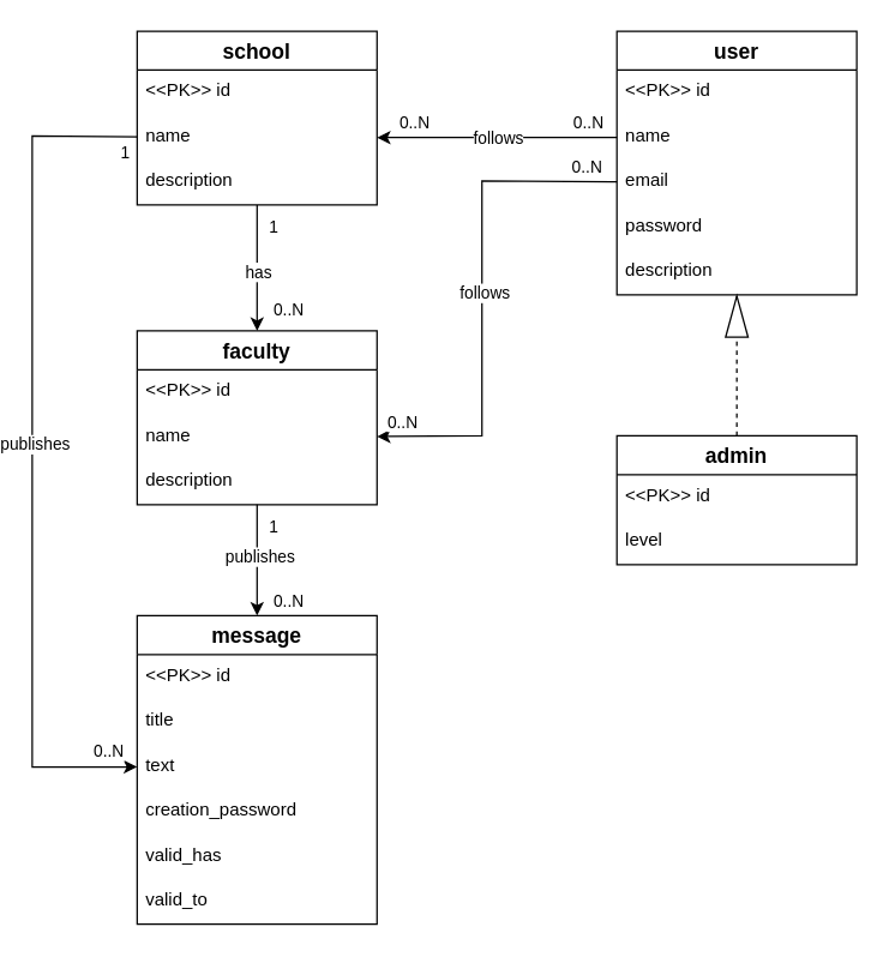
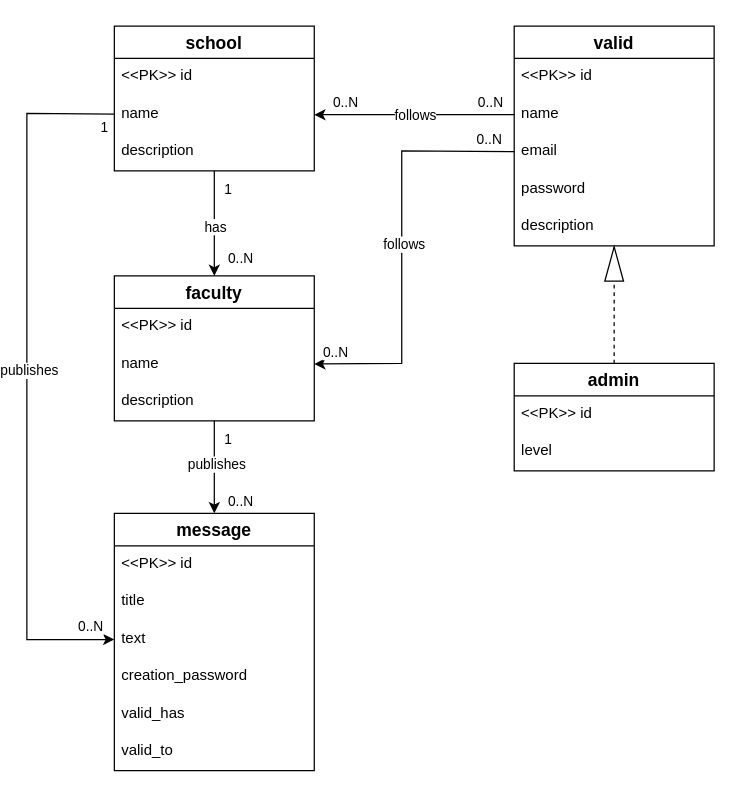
- <mxCell id="17" value="user" style="swimlane;fontStyle=1;childLayout=stackLayout;horizontal=1;startSize=26;horizontalStack=0;resizeParent=1;resizeParentMax=0;resizeLast=0;collapsible=1;marginBottom=0;align=center;fontSize=14;" vertex="1" parent="1"><mxGeometry x="410" y="20" width="160" height="176" as="geometry" /></mxCell>
+ <mxCell id="17" value="valid" style="swimlane;fontStyle=1;childLayout=stackLayout;horizontal=1;startSize=26;horizontalStack=0;resizeParent=1;resizeParentMax=0;resizeLast=0;collapsible=1;marginBottom=0;align=center;fontSize=14;" vertex="1" parent="1"><mxGeometry x="410" y="20" width="160" height="176" as="geometry" /></mxCell>
